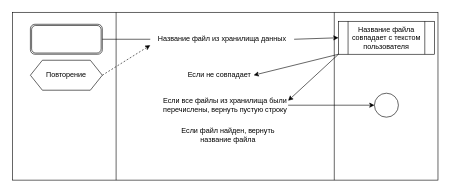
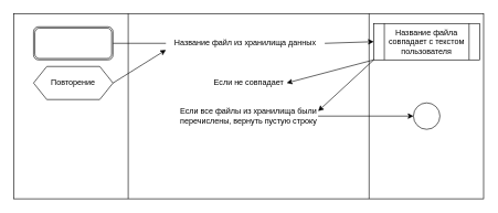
- <mxCell id="11" value="" style="endArrow=classic;html=1;rounded=0;exitX=1;exitY=0.5;exitDx=0;exitDy=0;entryX=0;entryY=1;entryDx=0;entryDy=0;dashed=1;" edge="1" parent="1" source="10" target="4"><mxGeometry width="50" height="50" relative="1" as="geometry"><mxPoint x="230" y="110" as="sourcePoint" /><mxPoint x="280" y="60" as="targetPoint" /></mxGeometry></mxCell>
+ <mxCell id="11" value="" style="endArrow=classic;html=1;rounded=0;exitX=1;exitY=0.5;exitDx=0;exitDy=0;entryX=0;entryY=1;entryDx=0;entryDy=0;" edge="1" parent="1" source="10" target="4"><mxGeometry width="50" height="50" relative="1" as="geometry"><mxPoint x="230" y="110" as="sourcePoint" /><mxPoint x="280" y="60" as="targetPoint" /></mxGeometry></mxCell>
- <mxCell id="8" value="Если не совпадает" style="text;html=1;strokeColor=none;fillColor=none;align=center;verticalAlign=middle;whiteSpace=wrap;rounded=0;" vertex="1" parent="1"><mxGeometry x="307.5" y="110" width="115" height="30" as="geometry" /></mxCell>
+ <mxCell id="8" value="Если не совпадает" style="text;html=1;strokeColor=none;fillColor=none;align=center;verticalAlign=middle;whiteSpace=wrap;rounded=0;" vertex="1" parent="1"><mxGeometry x="317.5" y="110" width="115" height="30" as="geometry" /></mxCell>
- <mxCell id="16" value="Если файл найден, вернуть название файла" style="text;html=1;strokeColor=none;fillColor=none;align=center;verticalAlign=middle;whiteSpace=wrap;rounded=0;" vertex="1" parent="1"><mxGeometry x="300" y="210" width="160" height="30" as="geometry" /></mxCell>
